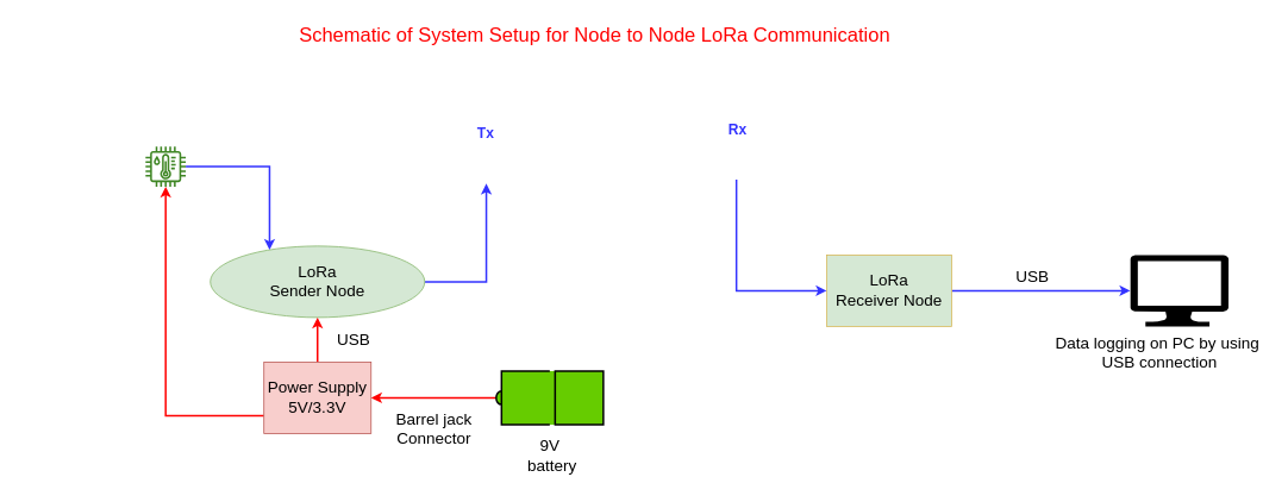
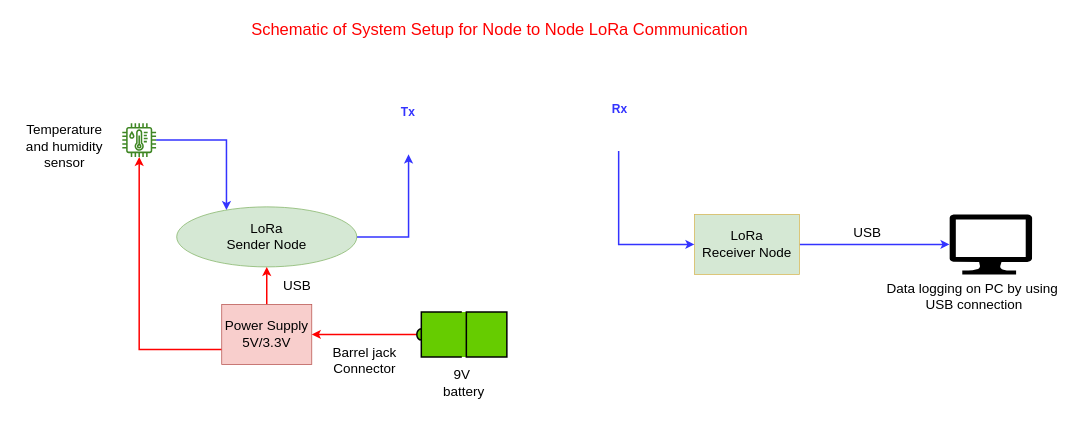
+ <mxCell id="19" value="&lt;div style=&quot;font-size: 18px;&quot;&gt;&lt;font style=&quot;font-size: 18px;&quot;&gt;Temperature &lt;br&gt;&lt;/font&gt;&lt;/div&gt;&lt;div style=&quot;font-size: 18px;&quot;&gt;&lt;font style=&quot;font-size: 18px;&quot;&gt;and humidity &lt;br&gt;&lt;/font&gt;&lt;/div&gt;&lt;div style=&quot;font-size: 18px;&quot;&gt;&lt;font style=&quot;font-size: 18px;&quot;&gt;sensor&lt;/font&gt;&lt;/div&gt;" style="text;html=1;align=center;verticalAlign=middle;resizable=0;points=[];autosize=1;strokeColor=none;fillColor=none;fontSize=16;" vertex="1" parent="1"><mxGeometry x="20" y="155" width="130" height="80" as="geometry" /></mxCell>
